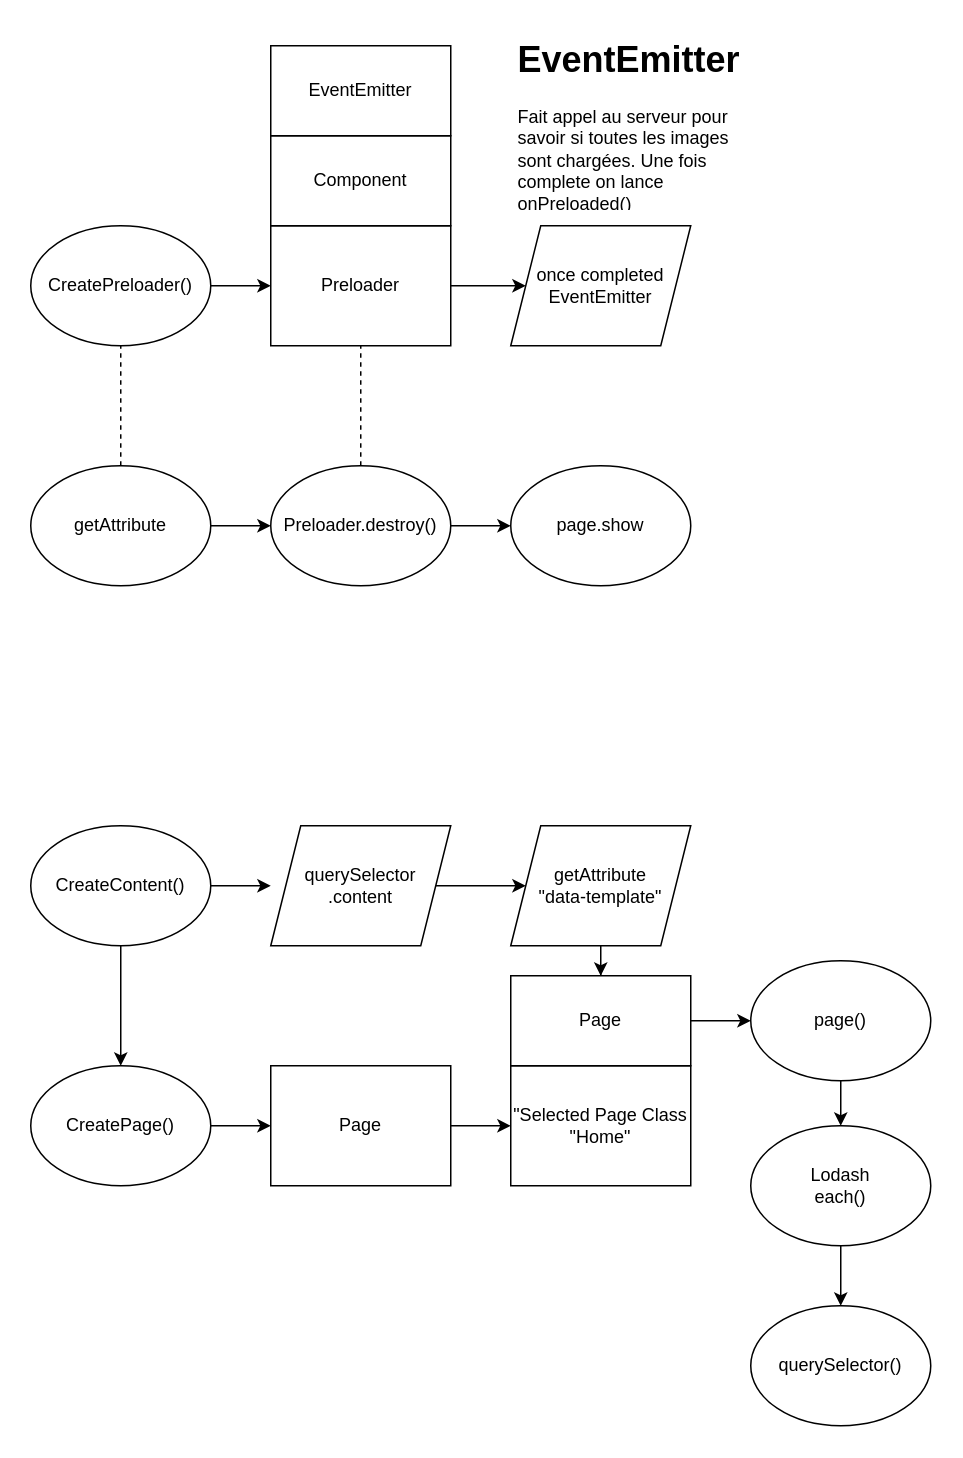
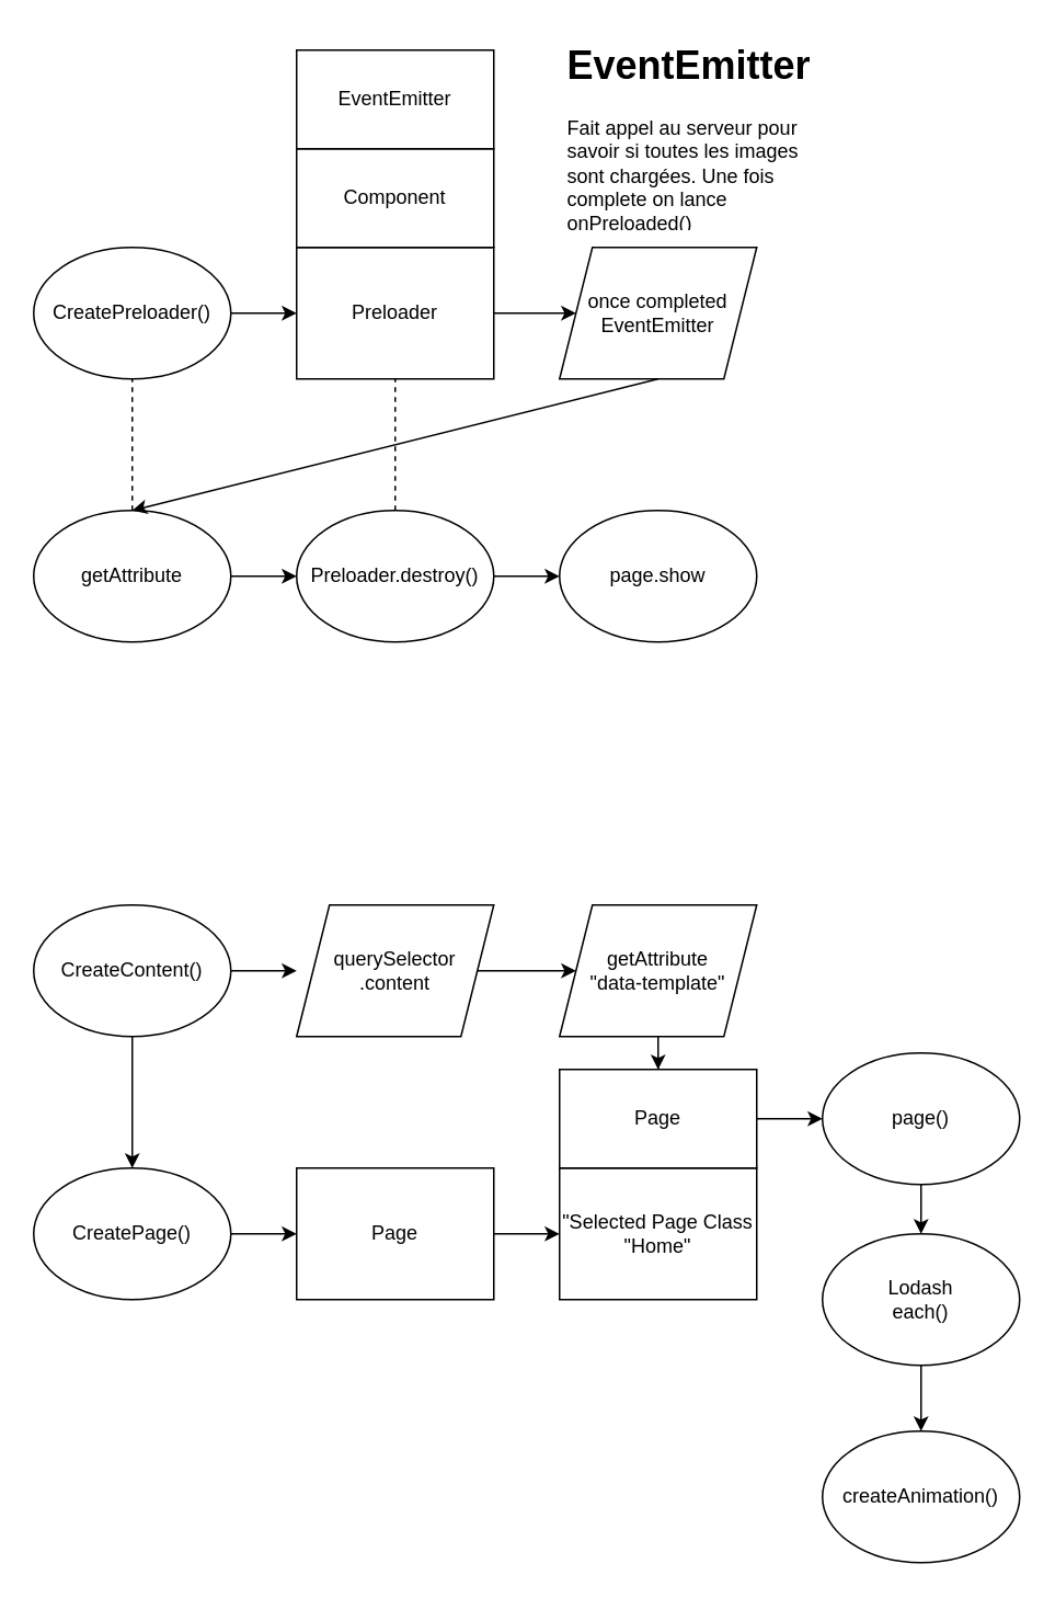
+ <mxCell id="34" value="" style="endArrow=classic;html=1;rounded=0;exitX=0.5;exitY=1;exitDx=0;exitDy=0;entryX=0.5;entryY=0;entryDx=0;entryDy=0;" edge="1" parent="1" source="11" target="29"><mxGeometry width="50" height="50" relative="1" as="geometry"><mxPoint x="490" y="360" as="sourcePoint" /><mxPoint x="540" y="310" as="targetPoint" /></mxGeometry></mxCell>
- <mxCell id="26" value="querySelector()" style="ellipse;whiteSpace=wrap;html=1;" vertex="1" parent="1"><mxGeometry x="500" y="870" width="120" height="80" as="geometry" /></mxCell>
+ <mxCell id="26" value="createAnimation()" style="ellipse;whiteSpace=wrap;html=1;" vertex="1" parent="1"><mxGeometry x="500" y="870" width="120" height="80" as="geometry" /></mxCell>
